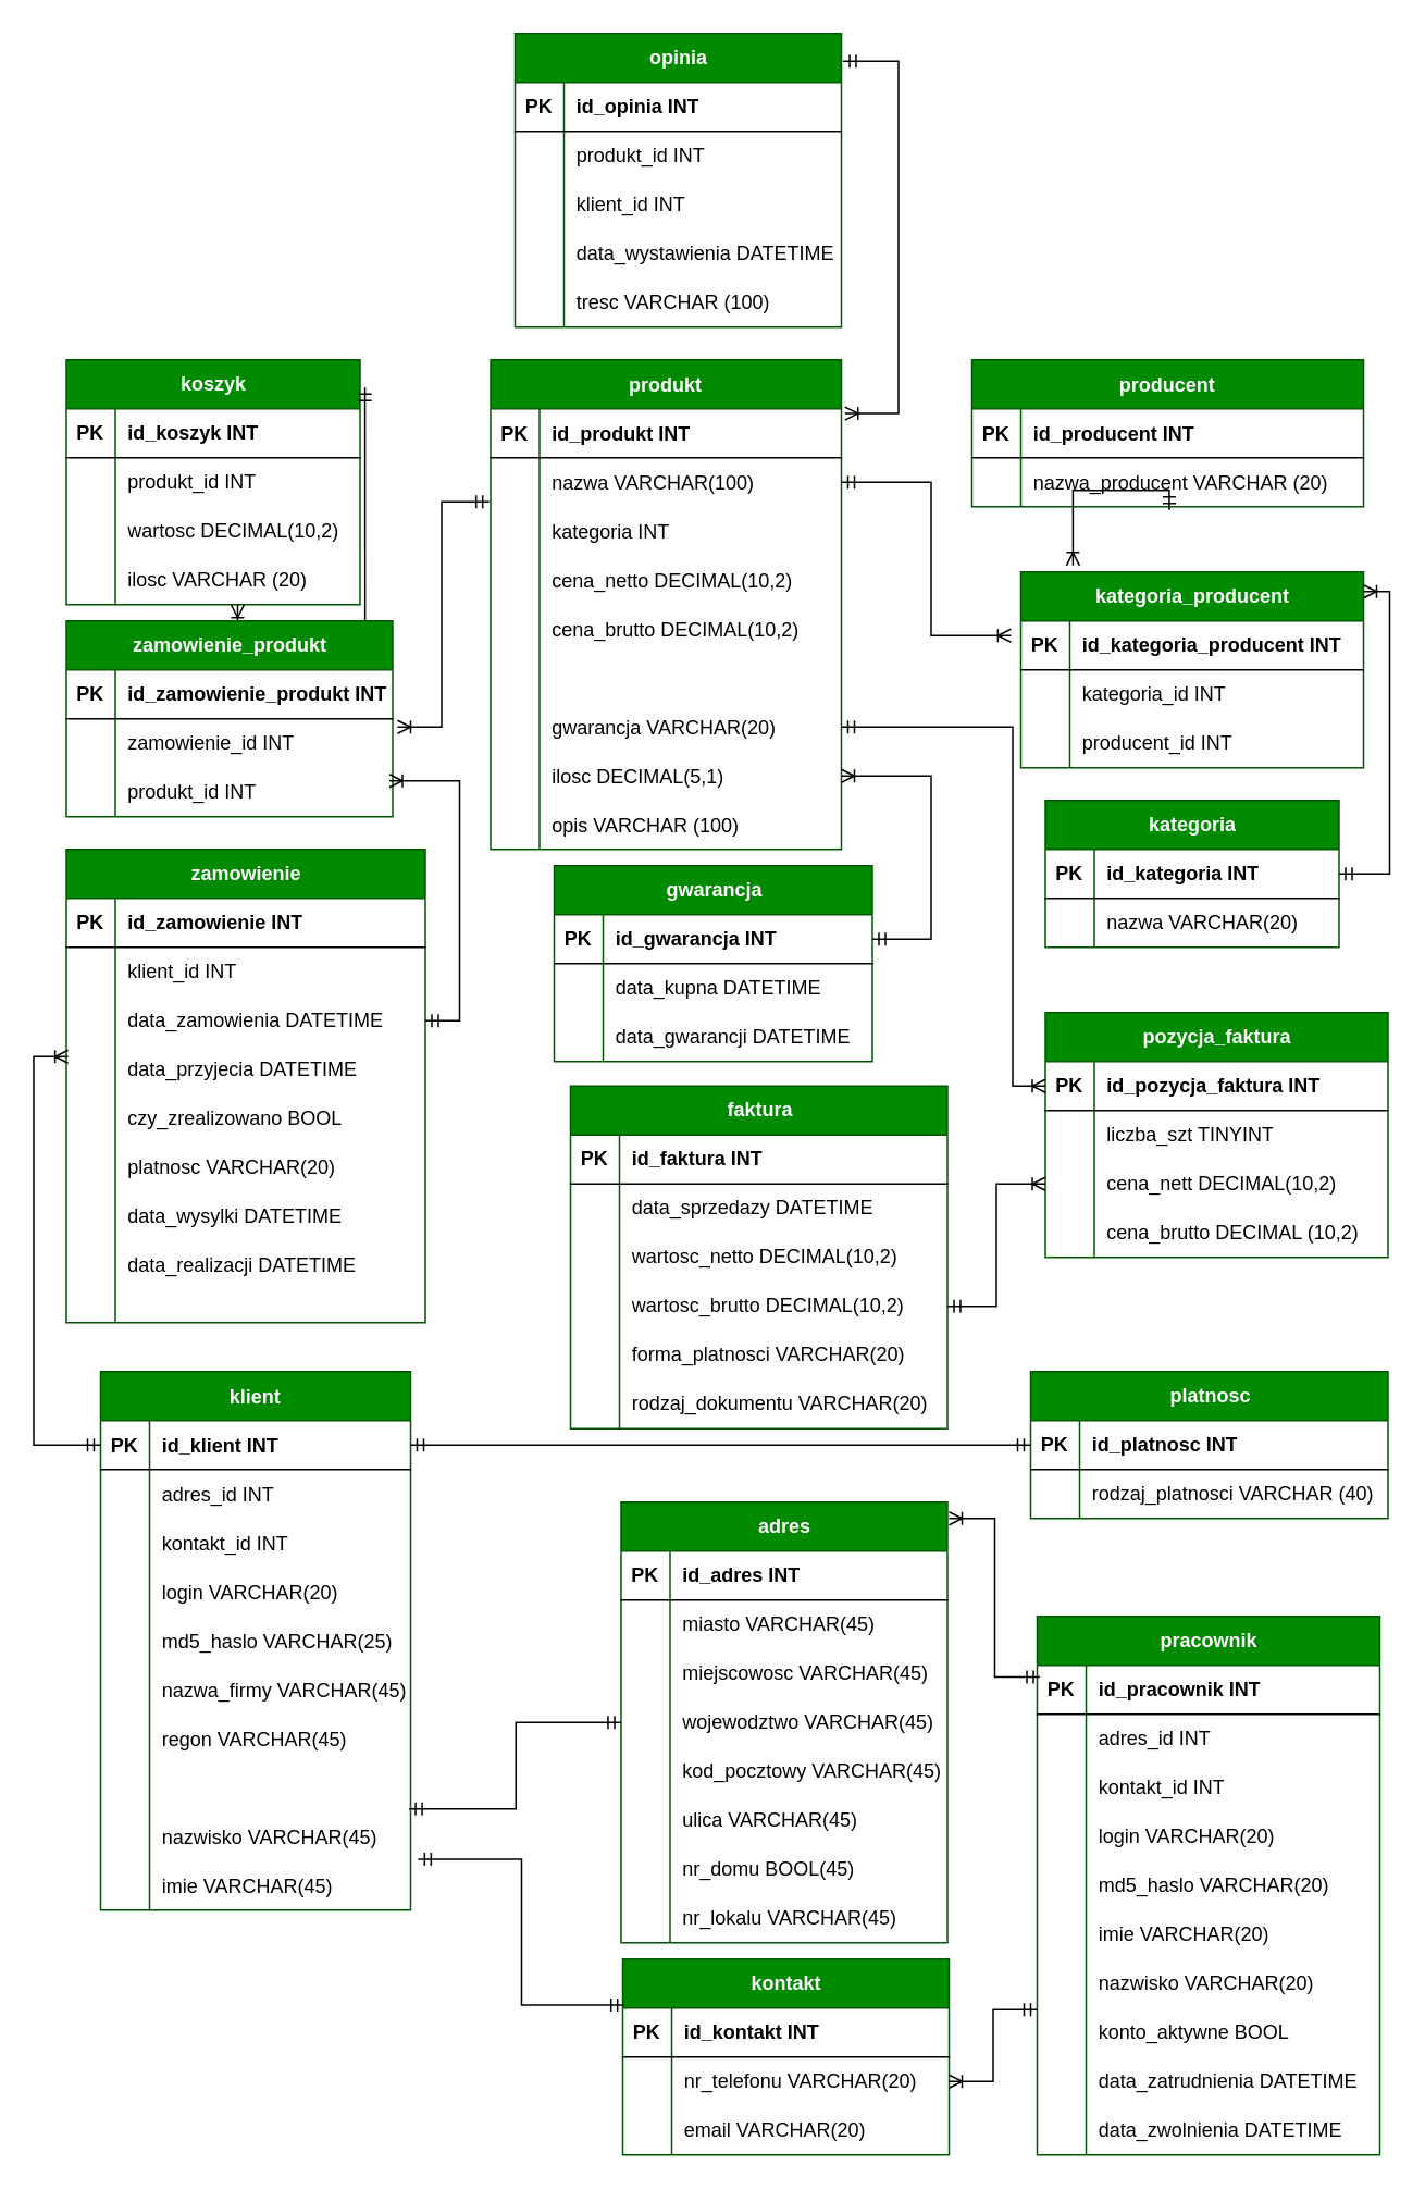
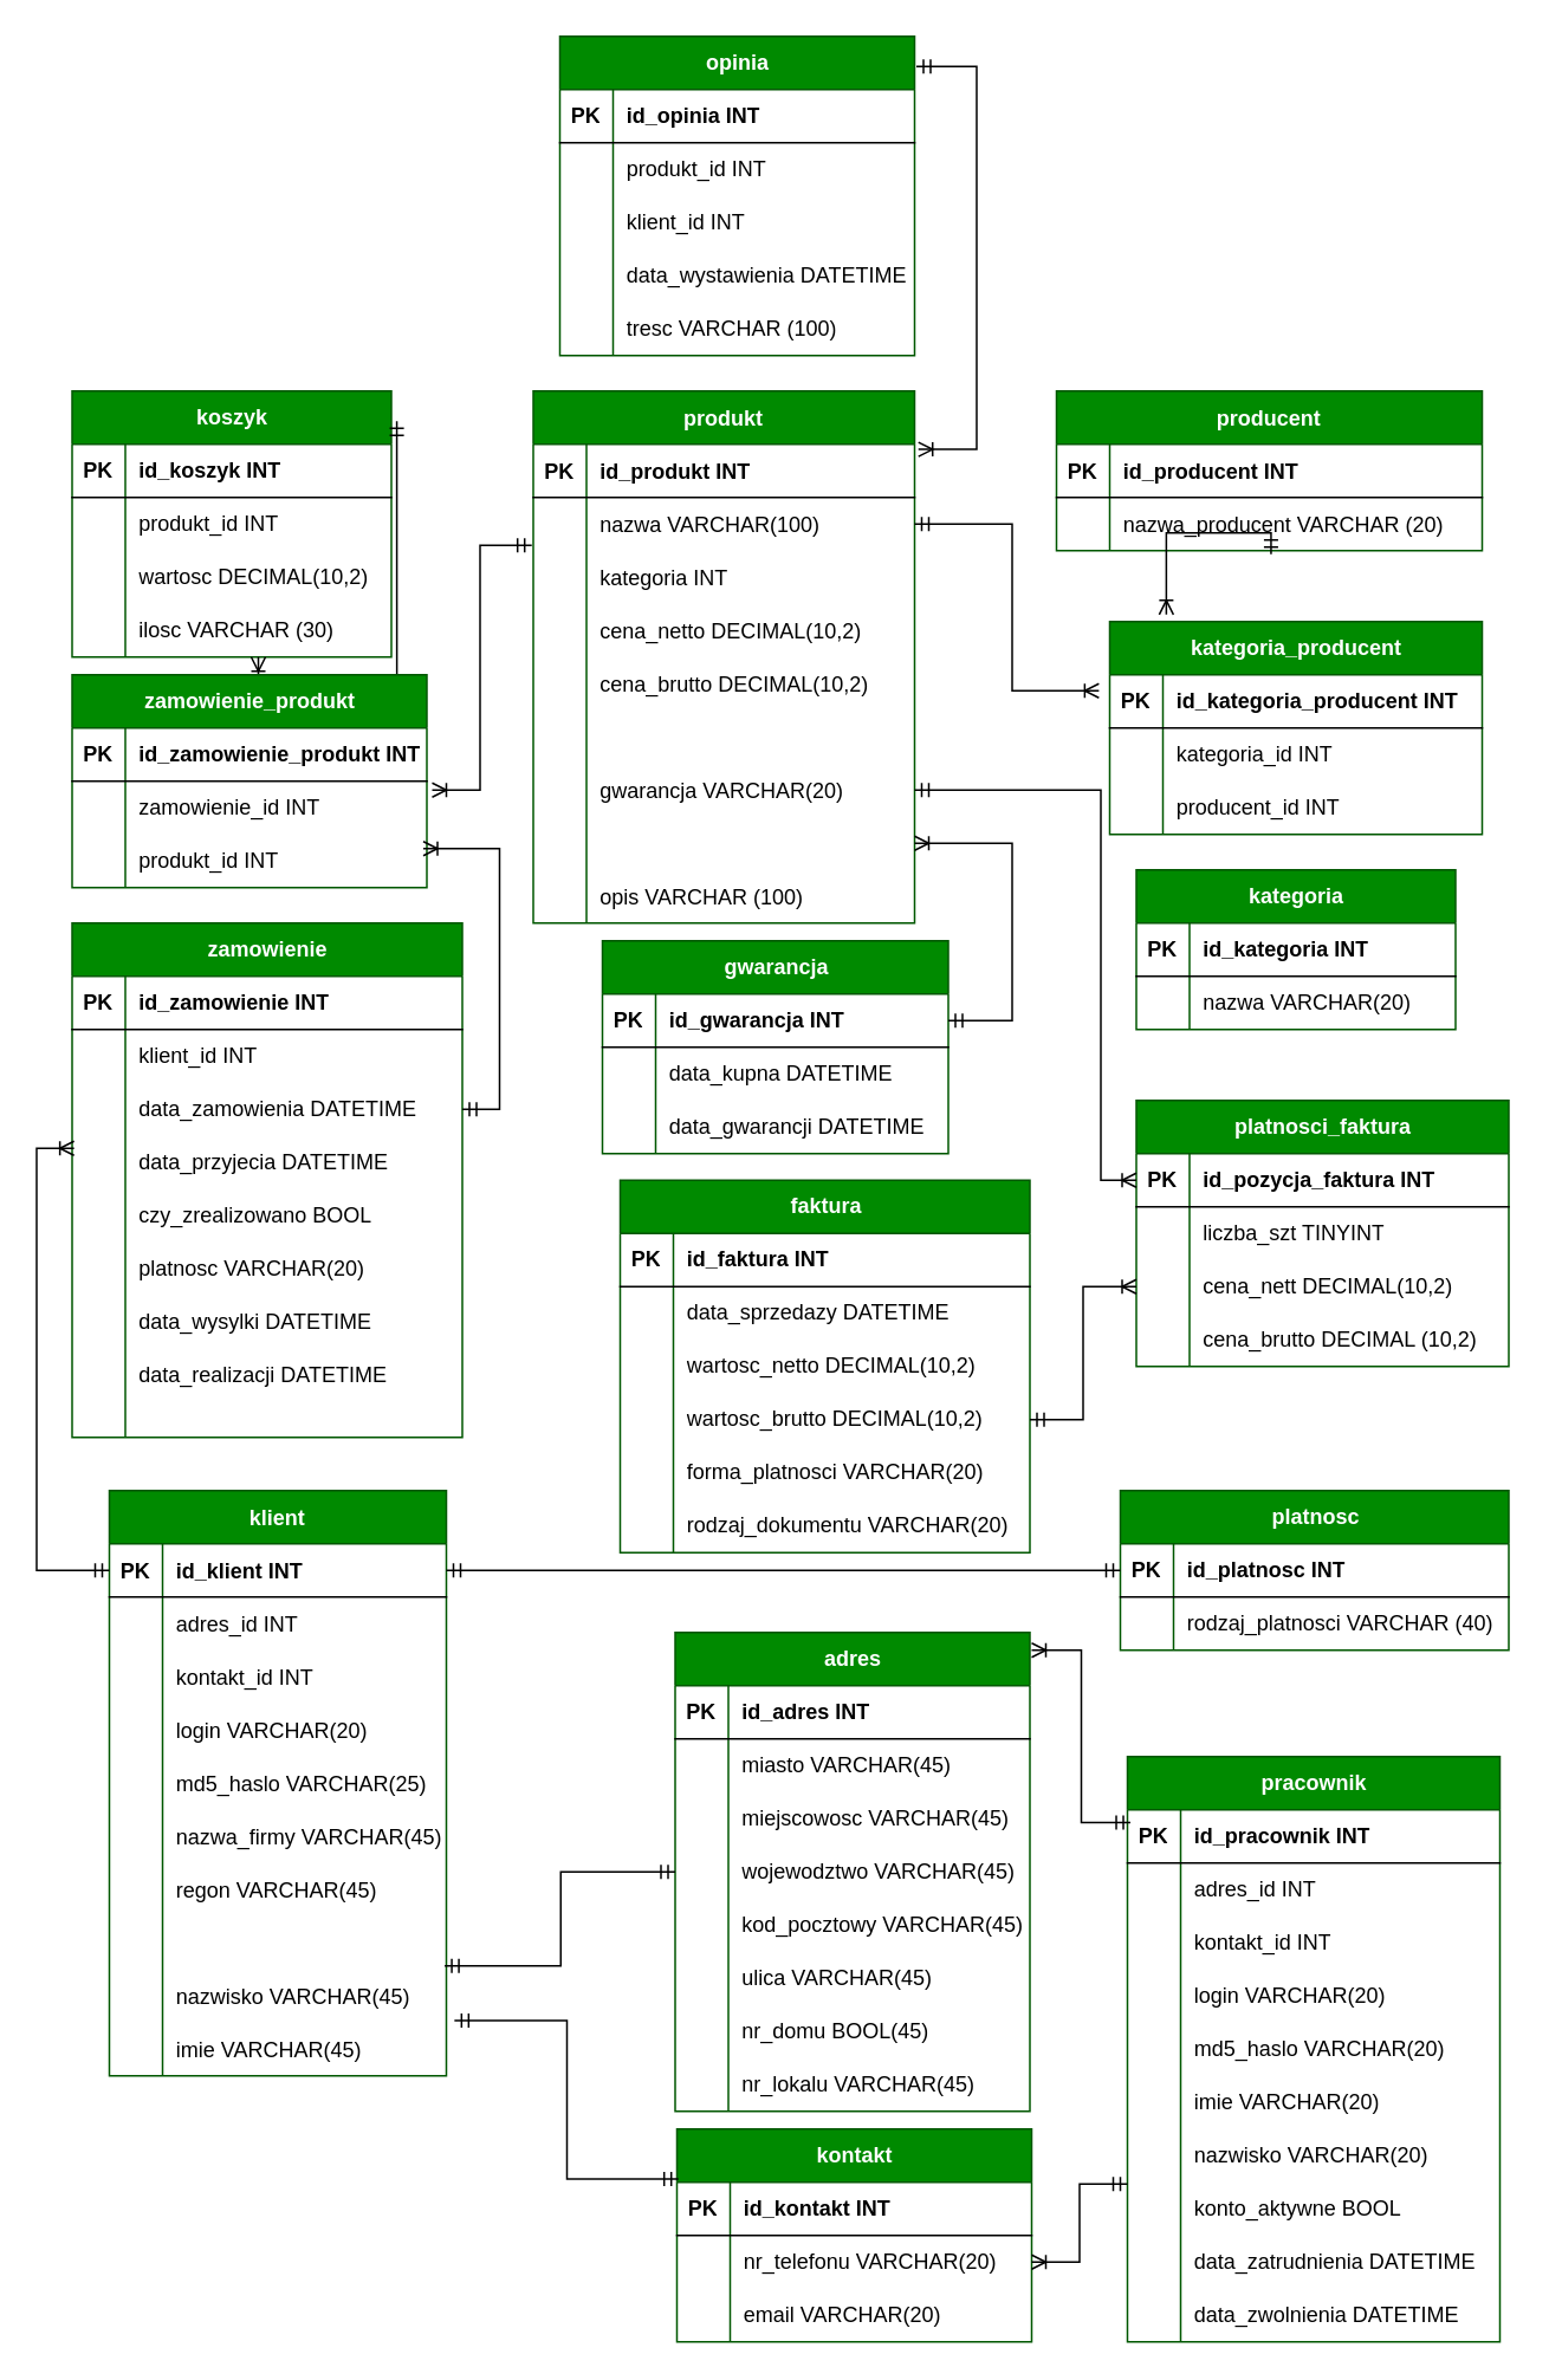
- <mxCell id="79" value="ilosc VARCHAR (20)" style="shape=partialRectangle;connectable=0;fillColor=none;top=0;left=0;bottom=0;right=0;align=left;spacingLeft=6;overflow=hidden;whiteSpace=wrap;html=1;" parent="77" vertex="1"><mxGeometry x="30" width="150" height="30" as="geometry"><mxRectangle width="150" height="30" as="alternateBounds" /></mxGeometry></mxCell>
+ <mxCell id="79" value="ilosc VARCHAR (30)" style="shape=partialRectangle;connectable=0;fillColor=none;top=0;left=0;bottom=0;right=0;align=left;spacingLeft=6;overflow=hidden;whiteSpace=wrap;html=1;" parent="77" vertex="1"><mxGeometry x="30" width="150" height="30" as="geometry"><mxRectangle width="150" height="30" as="alternateBounds" /></mxGeometry></mxCell>
- <mxCell id="232" value="" style="edgeStyle=elbowEdgeStyle;fontSize=12;html=1;endArrow=ERoneToMany;startArrow=ERmandOne;rounded=0;entryX=1;entryY=0.1;entryDx=0;entryDy=0;entryPerimeter=0;" parent="1" source="80" target="222" edge="1"><mxGeometry width="100" height="100" relative="1" as="geometry"><mxPoint x="440" y="480" as="sourcePoint" /><mxPoint x="910" y="350" as="targetPoint" /><Array as="points"><mxPoint x="851" y="440" /></Array></mxGeometry></mxCell>
- <mxCell id="26" value="ilosc DECIMAL(5,1)" style="shape=partialRectangle;overflow=hidden;connectable=0;fillColor=none;top=0;left=0;bottom=0;right=0;align=left;spacingLeft=6;rounded=0;labelBackgroundColor=none;" parent="24" vertex="1"><mxGeometry x="30" width="185" height="30" as="geometry"><mxRectangle width="185" height="30" as="alternateBounds" /></mxGeometry></mxCell>
- <mxCell id="176" value="pozycja_faktura" style="shape=table;startSize=30;container=1;collapsible=1;childLayout=tableLayout;fixedRows=1;rowLines=0;fontStyle=1;align=center;resizeLast=1;html=1;fillColor=#008a00;fontColor=#ffffff;strokeColor=#005700;" parent="1" vertex="1"><mxGeometry x="640" y="620" width="210" height="150" as="geometry" /></mxCell>
+ <mxCell id="176" value="platnosci_faktura" style="shape=table;startSize=30;container=1;collapsible=1;childLayout=tableLayout;fixedRows=1;rowLines=0;fontStyle=1;align=center;resizeLast=1;html=1;fillColor=#008a00;fontColor=#ffffff;strokeColor=#005700;" parent="1" vertex="1"><mxGeometry x="640" y="620" width="210" height="150" as="geometry" /></mxCell>
